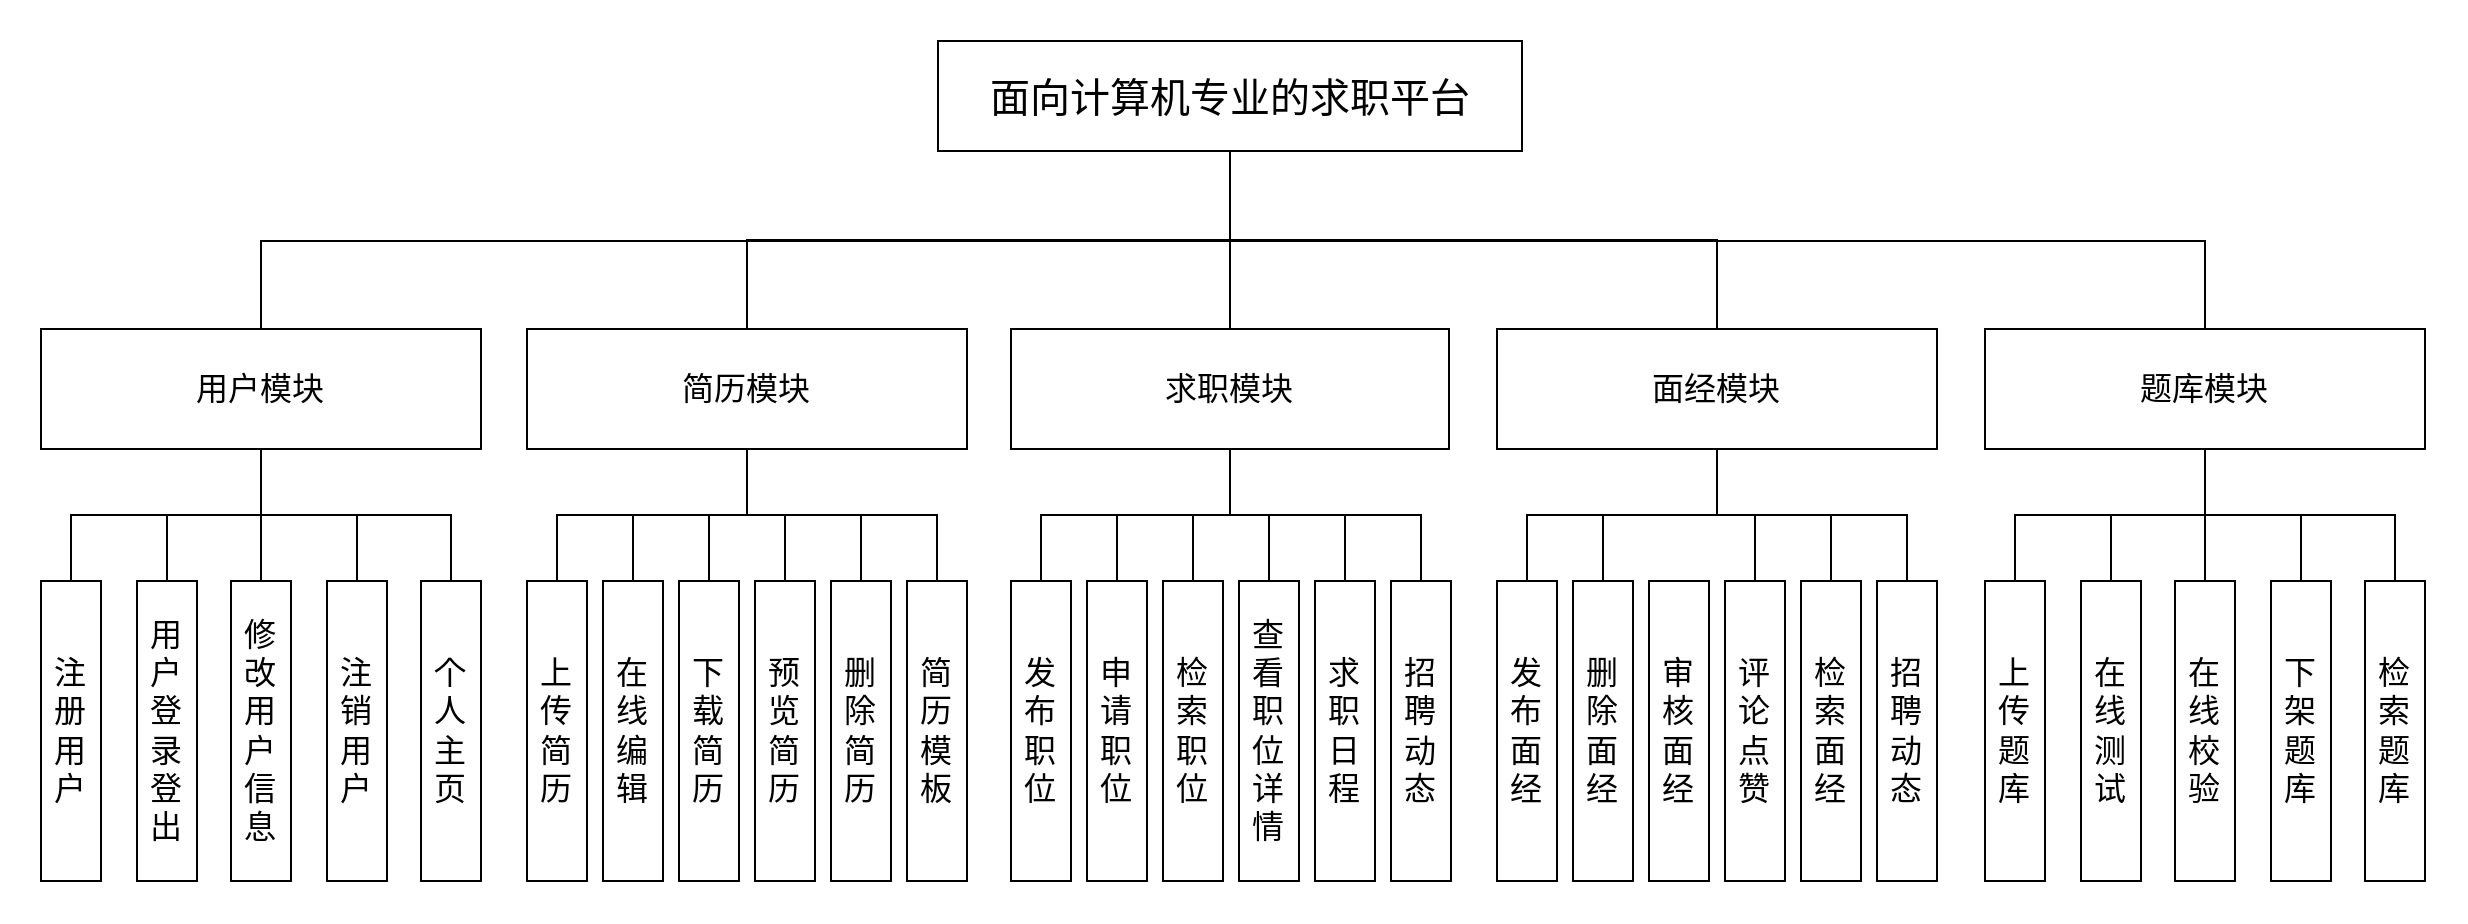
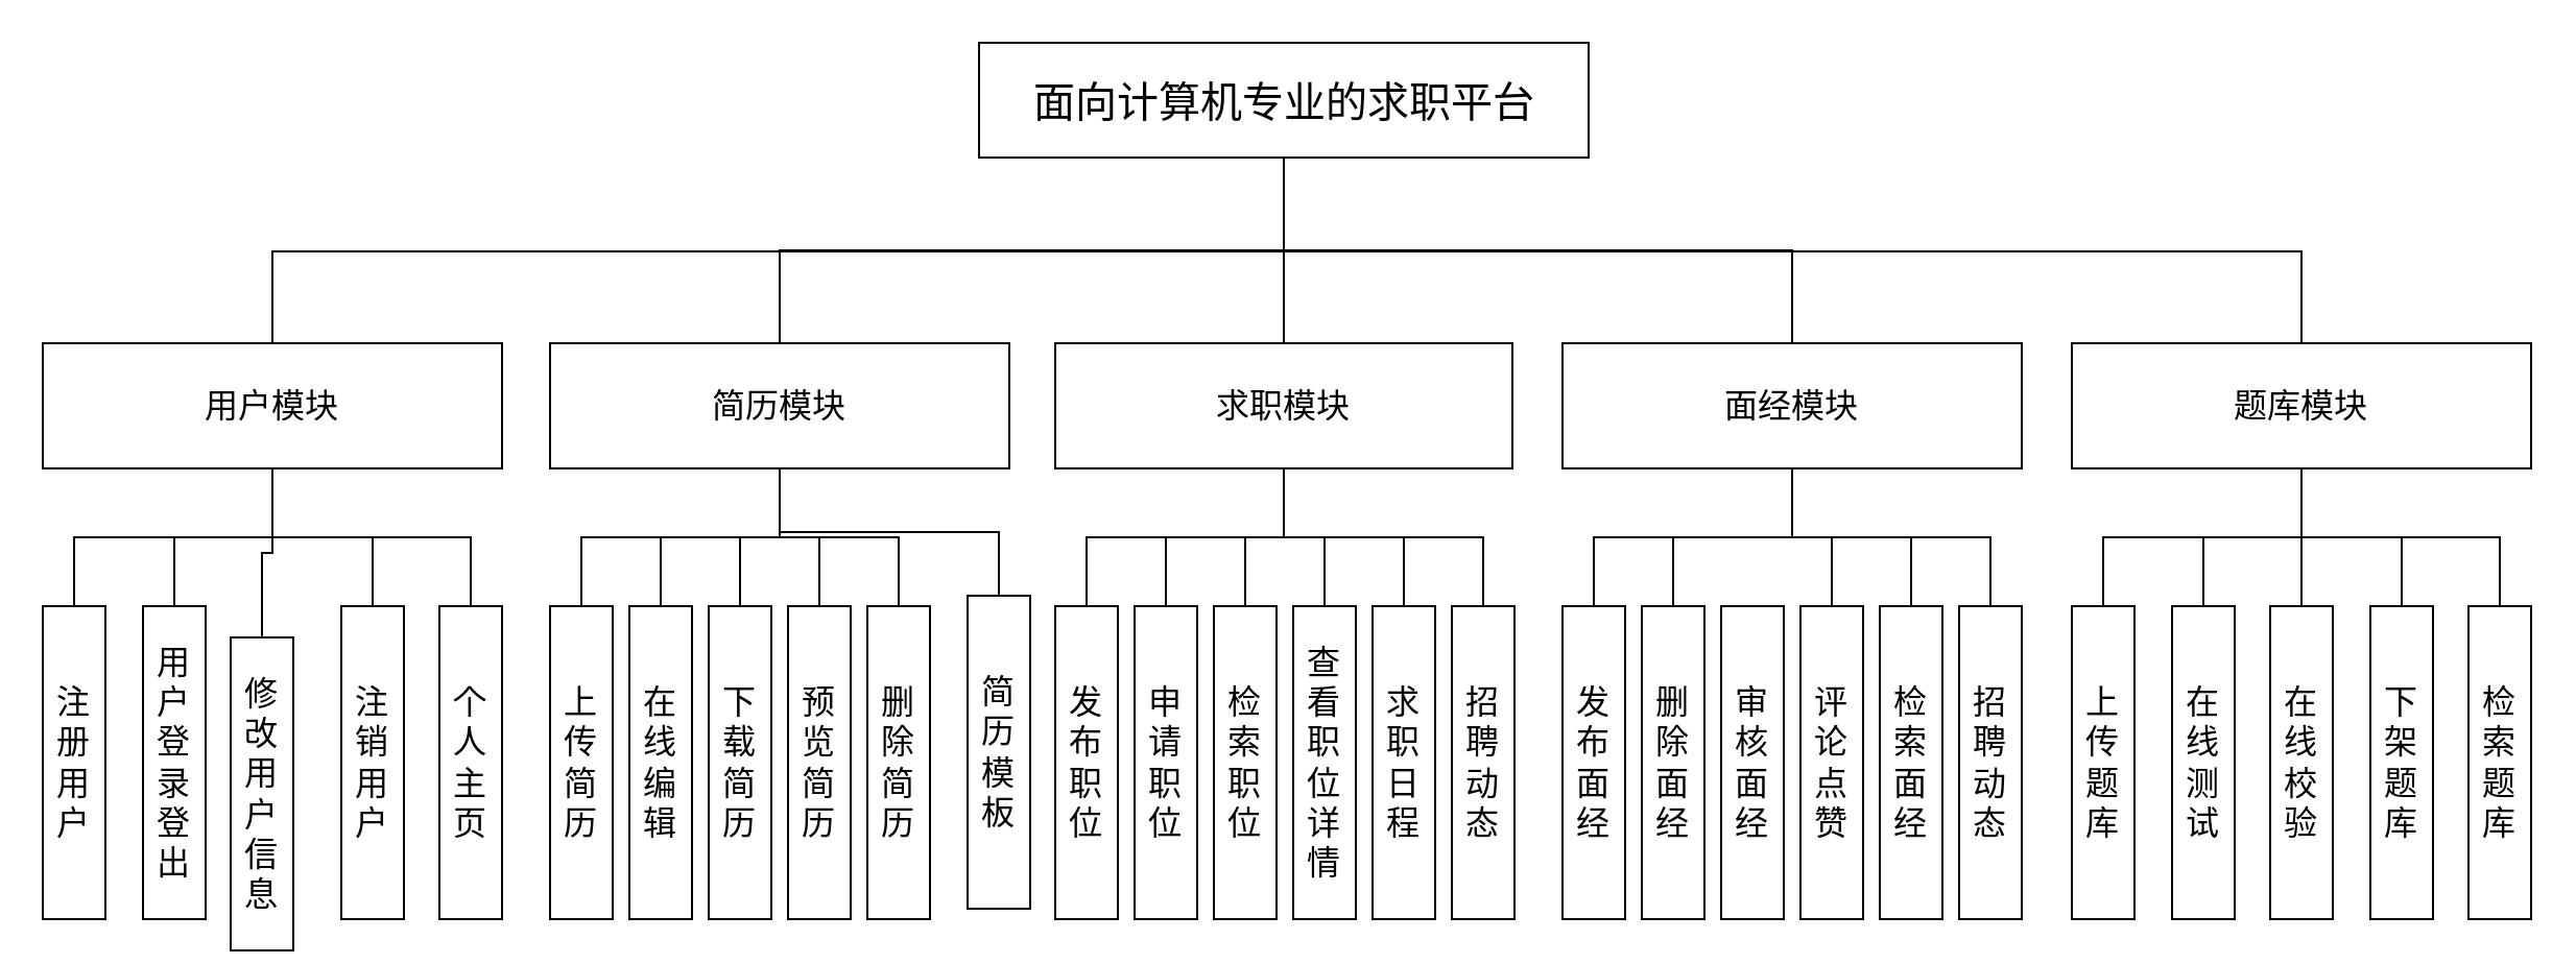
- <mxCell id="16" value="&lt;span style=&quot;font-size: 16px;&quot;&gt;修改用户信息&lt;/span&gt;" style="rounded=0;whiteSpace=wrap;html=1;" parent="1" vertex="1"><mxGeometry x="115" y="290" width="30" height="150" as="geometry" /></mxCell>
+ <mxCell id="16" value="&lt;span style=&quot;font-size: 16px;&quot;&gt;修改用户信息&lt;/span&gt;" style="rounded=0;whiteSpace=wrap;html=1;" parent="1" vertex="1"><mxGeometry x="110" y="305" width="30" height="150" as="geometry" /></mxCell>
- <mxCell id="29" value="&lt;font style=&quot;font-size: 16px;&quot;&gt;简历模板&lt;/font&gt;" style="rounded=0;whiteSpace=wrap;html=1;" parent="1" vertex="1"><mxGeometry x="453" y="290" width="30" height="150" as="geometry" /></mxCell>
+ <mxCell id="29" value="&lt;font style=&quot;font-size: 16px;&quot;&gt;简历模板&lt;/font&gt;" style="rounded=0;whiteSpace=wrap;html=1;" parent="1" vertex="1"><mxGeometry x="463" y="285" width="30" height="150" as="geometry" /></mxCell>
